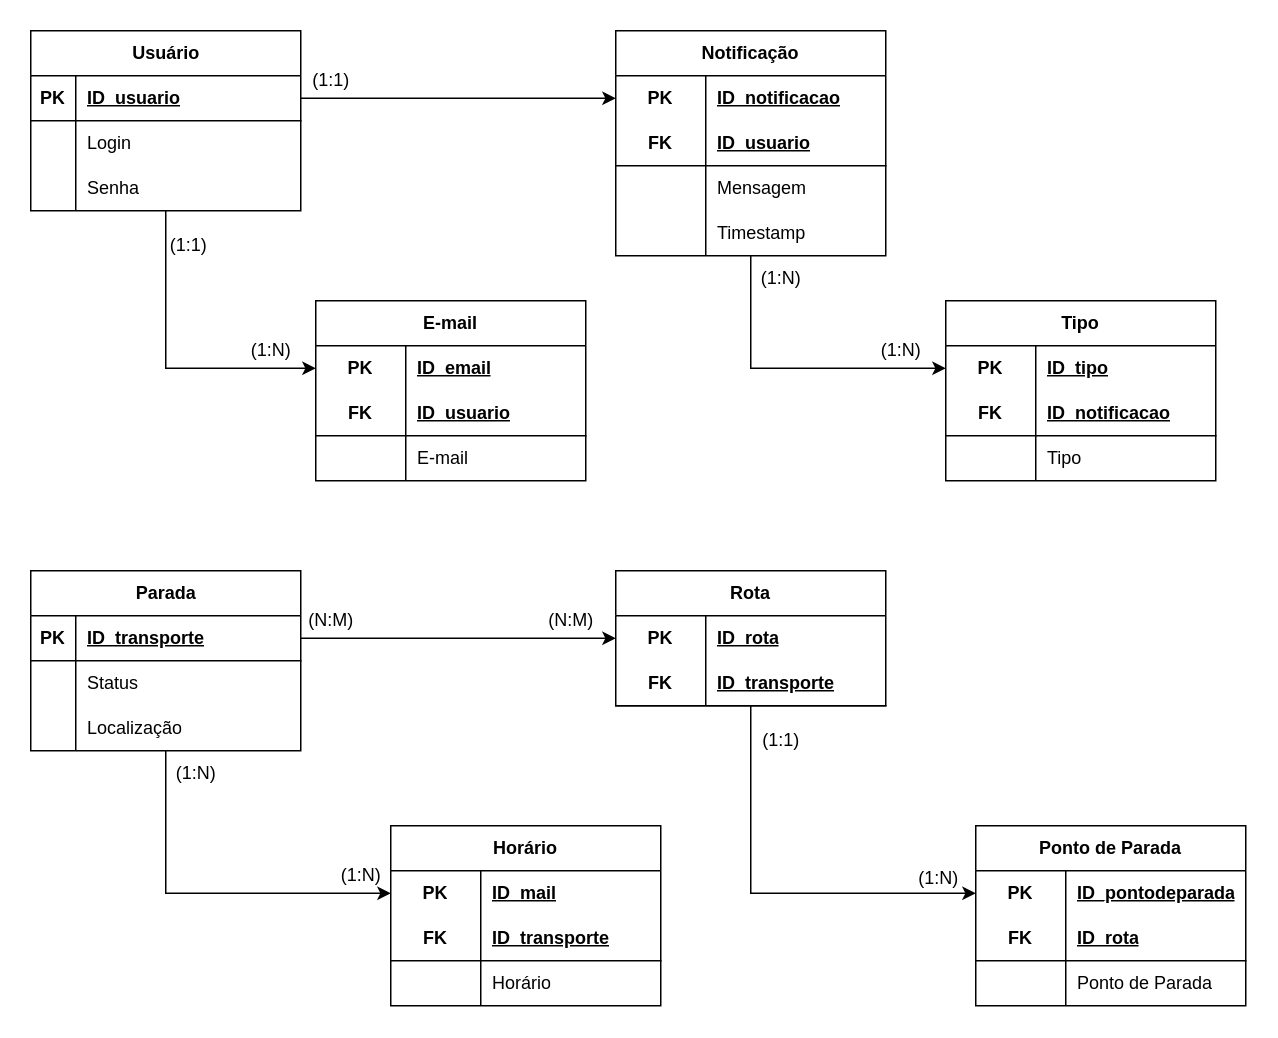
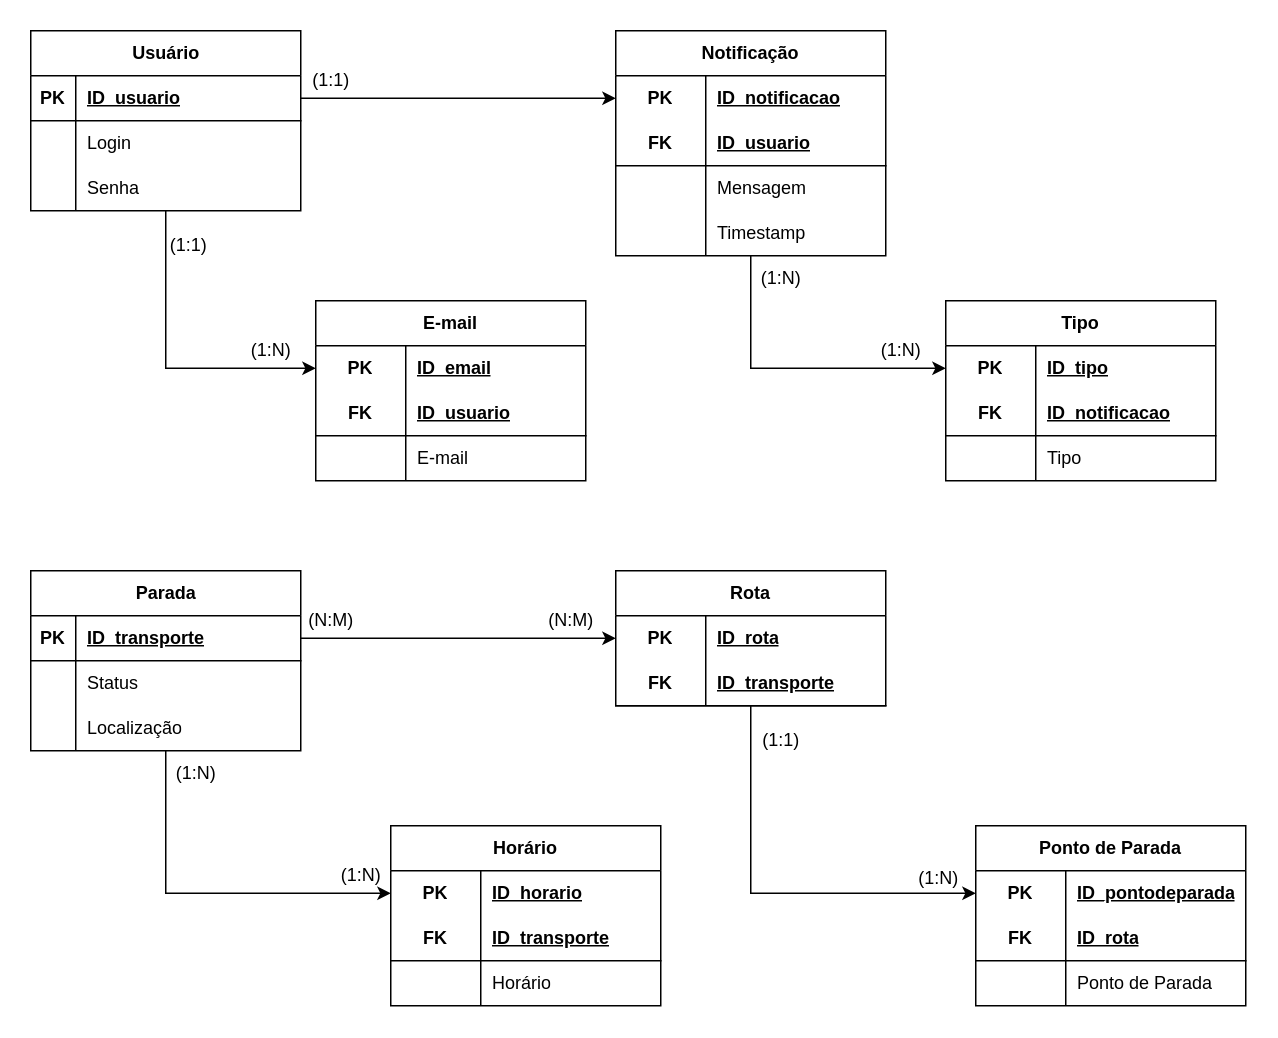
- <mxCell id="61" value="ID_mail" style="shape=partialRectangle;connectable=0;fillColor=none;top=0;left=0;bottom=0;right=0;align=left;spacingLeft=6;fontStyle=5;overflow=hidden;html=1;whiteSpace=wrap;" vertex="1" parent="59"><mxGeometry x="60" width="120" height="30" as="geometry"><mxRectangle width="120" height="30" as="alternateBounds" /></mxGeometry></mxCell>
+ <mxCell id="61" value="ID_horario" style="shape=partialRectangle;connectable=0;fillColor=none;top=0;left=0;bottom=0;right=0;align=left;spacingLeft=6;fontStyle=5;overflow=hidden;html=1;whiteSpace=wrap;" vertex="1" parent="59"><mxGeometry x="60" width="120" height="30" as="geometry"><mxRectangle width="120" height="30" as="alternateBounds" /></mxGeometry></mxCell>
